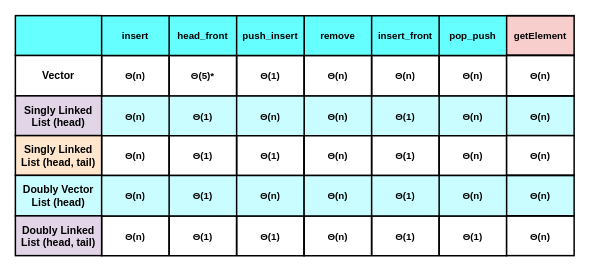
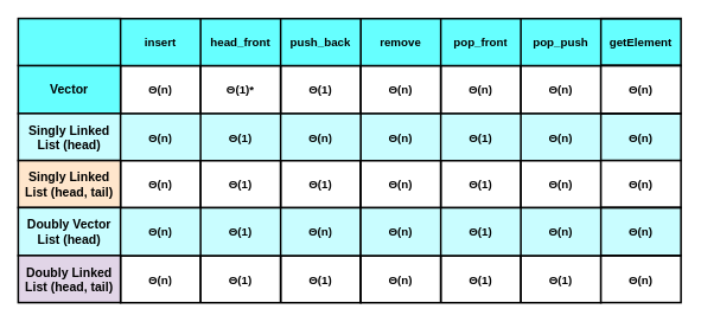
- <mxCell id="15" value="getElement" style="rounded=0;whiteSpace=wrap;html=1;strokeColor=#000000;strokeWidth=2;fillColor=#f8cecc;fontColor=#000000;fontSize=13;fontStyle=1;verticalAlign=middle;" parent="1" vertex="1"><mxGeometry x="675" y="20" width="90" height="53" as="geometry" /></mxCell>
+ <mxCell id="15" value="getElement" style="rounded=0;whiteSpace=wrap;html=1;strokeColor=#000000;strokeWidth=2;fillColor=#66FFFF;fontColor=#000000;fontSize=13;fontStyle=1;verticalAlign=middle;" parent="1" vertex="1"><mxGeometry x="675" y="20" width="90" height="53" as="geometry" /></mxCell>
- <mxCell id="22" value="push_insert" style="shape=partialRectangle;html=1;whiteSpace=wrap;connectable=0;fillColor=#66FFFF;top=0;left=0;bottom=0;right=0;overflow=hidden;strokeColor=#000000;strokeWidth=2;fontColor=#000000;fontSize=13;fontStyle=1;verticalAlign=middle;" parent="19" vertex="1"><mxGeometry x="180" width="90" height="53" as="geometry"><mxRectangle width="90" height="53" as="alternateBounds" /></mxGeometry></mxCell>
+ <mxCell id="22" value="push_back" style="shape=partialRectangle;html=1;whiteSpace=wrap;connectable=0;fillColor=#66FFFF;top=0;left=0;bottom=0;right=0;overflow=hidden;strokeColor=#000000;strokeWidth=2;fontColor=#000000;fontSize=13;fontStyle=1;verticalAlign=middle;" parent="19" vertex="1"><mxGeometry x="180" width="90" height="53" as="geometry"><mxRectangle width="90" height="53" as="alternateBounds" /></mxGeometry></mxCell>
- <mxCell id="5" value="insert_front" style="shape=partialRectangle;html=1;whiteSpace=wrap;connectable=0;fillColor=#66FFFF;top=0;left=0;bottom=0;right=0;overflow=hidden;strokeColor=#000000;strokeWidth=2;fontColor=#000000;fontSize=13;fontStyle=1;verticalAlign=middle;" parent="3" vertex="1"><mxGeometry x="90" width="90" height="53" as="geometry"><mxRectangle width="90" height="53" as="alternateBounds" /></mxGeometry></mxCell>
+ <mxCell id="5" value="pop_front" style="shape=partialRectangle;html=1;whiteSpace=wrap;connectable=0;fillColor=#66FFFF;top=0;left=0;bottom=0;right=0;overflow=hidden;strokeColor=#000000;strokeWidth=2;fontColor=#000000;fontSize=13;fontStyle=1;verticalAlign=middle;" parent="3" vertex="1"><mxGeometry x="90" width="90" height="53" as="geometry"><mxRectangle width="90" height="53" as="alternateBounds" /></mxGeometry></mxCell>
- <mxCell id="31" value="Vector" style="rounded=0;whiteSpace=wrap;html=1;strokeColor=#000000;strokeWidth=2;fillColor=#FFFFFF;fontColor=#000000;fontSize=14;fontStyle=1" parent="1" vertex="1"><mxGeometry x="20" y="73" width="115" height="54" as="geometry" /></mxCell>
+ <mxCell id="31" value="Vector" style="rounded=0;whiteSpace=wrap;html=1;strokeColor=#000000;strokeWidth=2;fillColor=#66ffff;fontColor=#000000;fontSize=14;fontStyle=1;" parent="1" vertex="1"><mxGeometry x="20" y="73" width="115" height="54" as="geometry" /></mxCell>
- <mxCell id="25" value="Θ(5)*" style="shape=partialRectangle;html=1;whiteSpace=wrap;connectable=0;fillColor=none;top=0;left=0;bottom=0;right=0;overflow=hidden;strokeColor=#000000;strokeWidth=2;fontColor=#000000;fontSize=13;fontStyle=1;verticalAlign=middle;" parent="23" vertex="1"><mxGeometry x="90" width="90" height="54" as="geometry"><mxRectangle width="90" height="54" as="alternateBounds" /></mxGeometry></mxCell>
+ <mxCell id="25" value="Θ(1)*" style="shape=partialRectangle;html=1;whiteSpace=wrap;connectable=0;fillColor=none;top=0;left=0;bottom=0;right=0;overflow=hidden;strokeColor=#000000;strokeWidth=2;fontColor=#000000;fontSize=13;fontStyle=1;verticalAlign=middle;" parent="23" vertex="1"><mxGeometry x="90" width="90" height="54" as="geometry"><mxRectangle width="90" height="54" as="alternateBounds" /></mxGeometry></mxCell>
- <mxCell id="32" value="Singly Linked List (head)" style="rounded=0;whiteSpace=wrap;html=1;strokeColor=#000000;strokeWidth=2;fillColor=#e1d5e7;fontColor=#000000;fontSize=14;fontStyle=1;" parent="1" vertex="1"><mxGeometry x="20" y="127" width="115" height="53" as="geometry" /></mxCell>
+ <mxCell id="32" value="Singly Linked List (head)" style="rounded=0;whiteSpace=wrap;html=1;strokeColor=#000000;strokeWidth=2;fillColor=#C9FDFF;fontColor=#000000;fontSize=14;fontStyle=1" parent="1" vertex="1"><mxGeometry x="20" y="127" width="115" height="53" as="geometry" /></mxCell>
